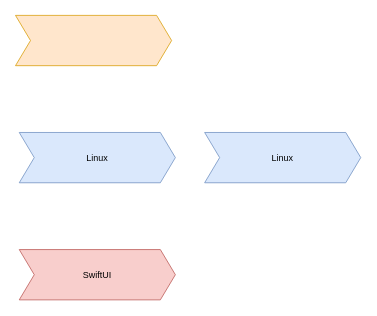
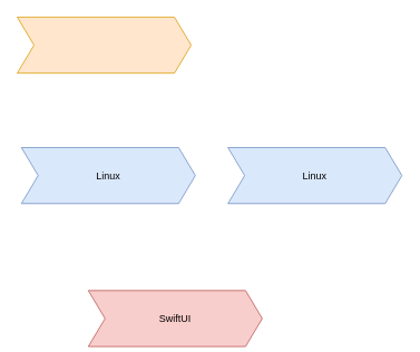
- <mxCell id="3" value="SwiftUI" style="shape=step;perimeter=stepPerimeter;whiteSpace=wrap;html=1;fixedSize=1;fillColor=#f8cecc;strokeColor=#b85450;" vertex="1" parent="1"><mxGeometry x="25" y="332" width="208" height="67" as="geometry" /></mxCell>
+ <mxCell id="3" value="SwiftUI" style="shape=step;perimeter=stepPerimeter;whiteSpace=wrap;html=1;fixedSize=1;fillColor=#f8cecc;strokeColor=#b85450;" vertex="1" parent="1"><mxGeometry x="105" y="347" width="208" height="67" as="geometry" /></mxCell>
